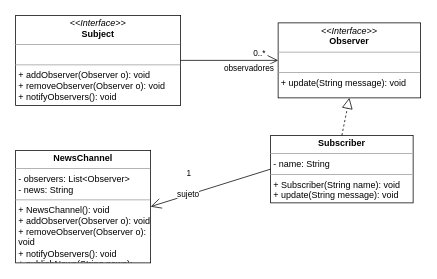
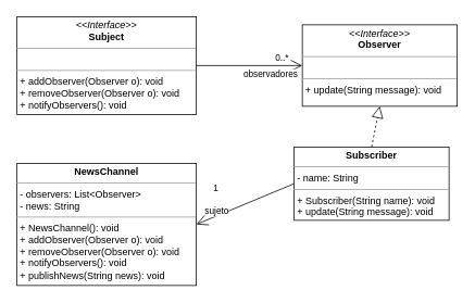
- <mxCell id="4" value="&lt;p style=&quot;margin:0px;margin-top:4px;text-align:center;&quot;&gt;&lt;b&gt;NewsChannel&lt;/b&gt;&lt;br&gt;&lt;/p&gt;&lt;hr size=&quot;1&quot;&gt;&lt;p style=&quot;margin:0px;margin-left:4px;&quot;&gt;- observers: List&amp;lt;Observer&amp;gt;&lt;/p&gt;&lt;p style=&quot;margin:0px;margin-left:4px;&quot;&gt;-&amp;nbsp;news: String&lt;/p&gt;&lt;hr size=&quot;1&quot;&gt;&lt;p style=&quot;margin:0px;margin-left:4px;&quot;&gt;+ NewsChannel(): void&lt;/p&gt;&lt;p style=&quot;border-color: var(--border-color); margin: 0px 0px 0px 4px;&quot;&gt;+ addObserver(Observer o): void&lt;br style=&quot;border-color: var(--border-color);&quot;&gt;+ removeObserver(Observer o): void&lt;/p&gt;&lt;p style=&quot;border-color: var(--border-color); margin: 0px 0px 0px 4px;&quot;&gt;+&amp;nbsp;notifyObservers(): void&lt;/p&gt;&lt;p style=&quot;border-color: var(--border-color); margin: 0px 0px 0px 4px;&quot;&gt;+&amp;nbsp;publishNews(String news): void&lt;/p&gt;" style="verticalAlign=top;align=left;overflow=fill;fontSize=12;fontFamily=Helvetica;html=1;whiteSpace=wrap;" vertex="1" parent="1"><mxGeometry x="20" y="200" width="180" height="150" as="geometry" /></mxCell>
+ <mxCell id="4" value="&lt;p style=&quot;margin:0px;margin-top:4px;text-align:center;&quot;&gt;&lt;b&gt;NewsChannel&lt;/b&gt;&lt;br&gt;&lt;/p&gt;&lt;hr size=&quot;1&quot;&gt;&lt;p style=&quot;margin:0px;margin-left:4px;&quot;&gt;- observers: List&amp;lt;Observer&amp;gt;&lt;/p&gt;&lt;p style=&quot;margin:0px;margin-left:4px;&quot;&gt;-&amp;nbsp;news: String&lt;/p&gt;&lt;hr size=&quot;1&quot;&gt;&lt;p style=&quot;margin:0px;margin-left:4px;&quot;&gt;+ NewsChannel(): void&lt;/p&gt;&lt;p style=&quot;border-color: var(--border-color); margin: 0px 0px 0px 4px;&quot;&gt;+ addObserver(Observer o): void&lt;br style=&quot;border-color: var(--border-color);&quot;&gt;+ removeObserver(Observer o): void&lt;/p&gt;&lt;p style=&quot;border-color: var(--border-color); margin: 0px 0px 0px 4px;&quot;&gt;+&amp;nbsp;notifyObservers(): void&lt;/p&gt;&lt;p style=&quot;border-color: var(--border-color); margin: 0px 0px 0px 4px;&quot;&gt;+&amp;nbsp;publishNews(String news): void&lt;/p&gt;" style="verticalAlign=top;align=left;overflow=fill;fontSize=12;fontFamily=Helvetica;html=1;whiteSpace=wrap;" vertex="1" parent="1"><mxGeometry x="20" y="200" width="220" height="150" as="geometry" /></mxCell>
